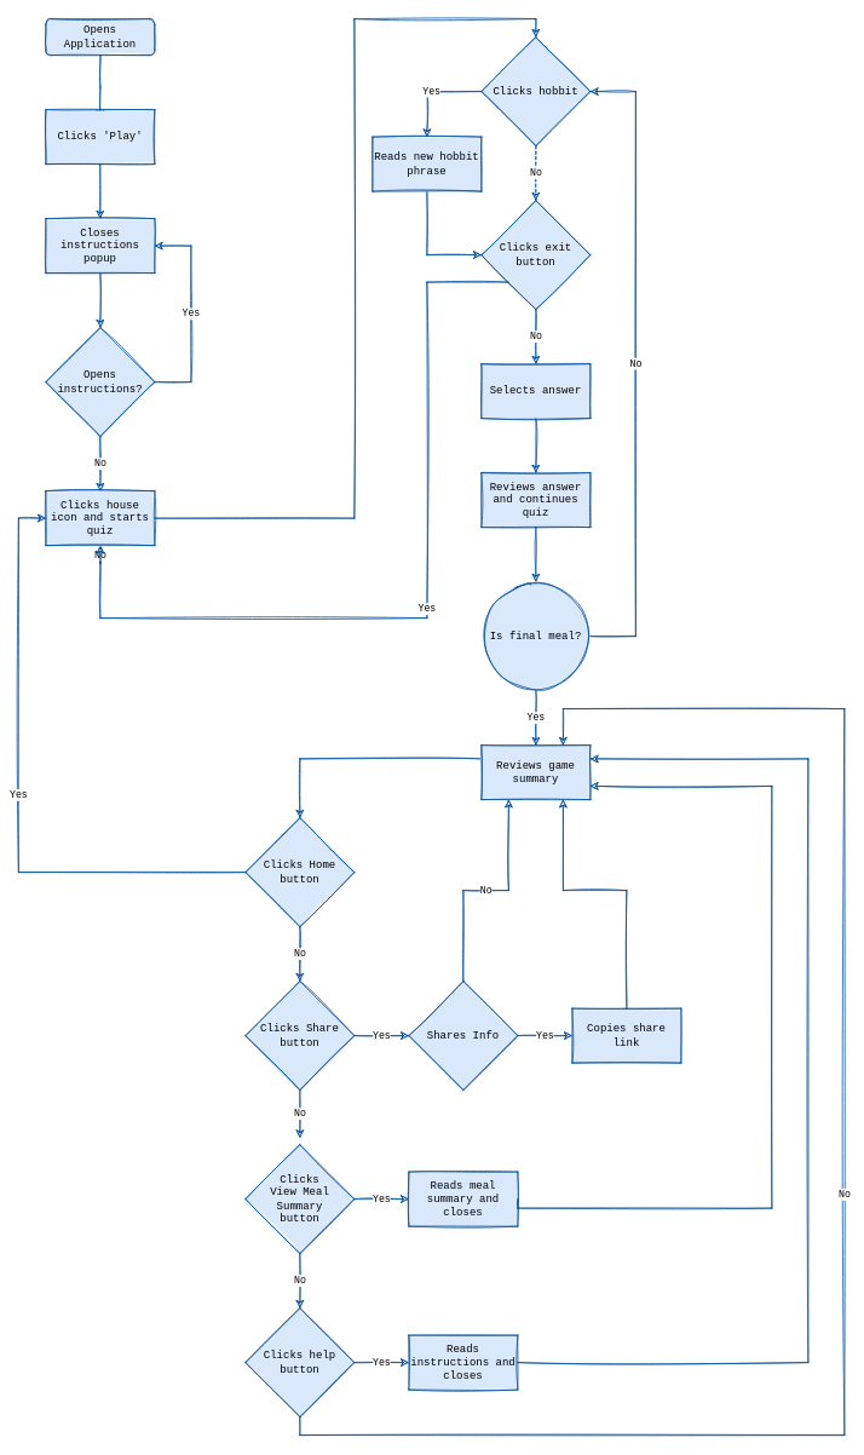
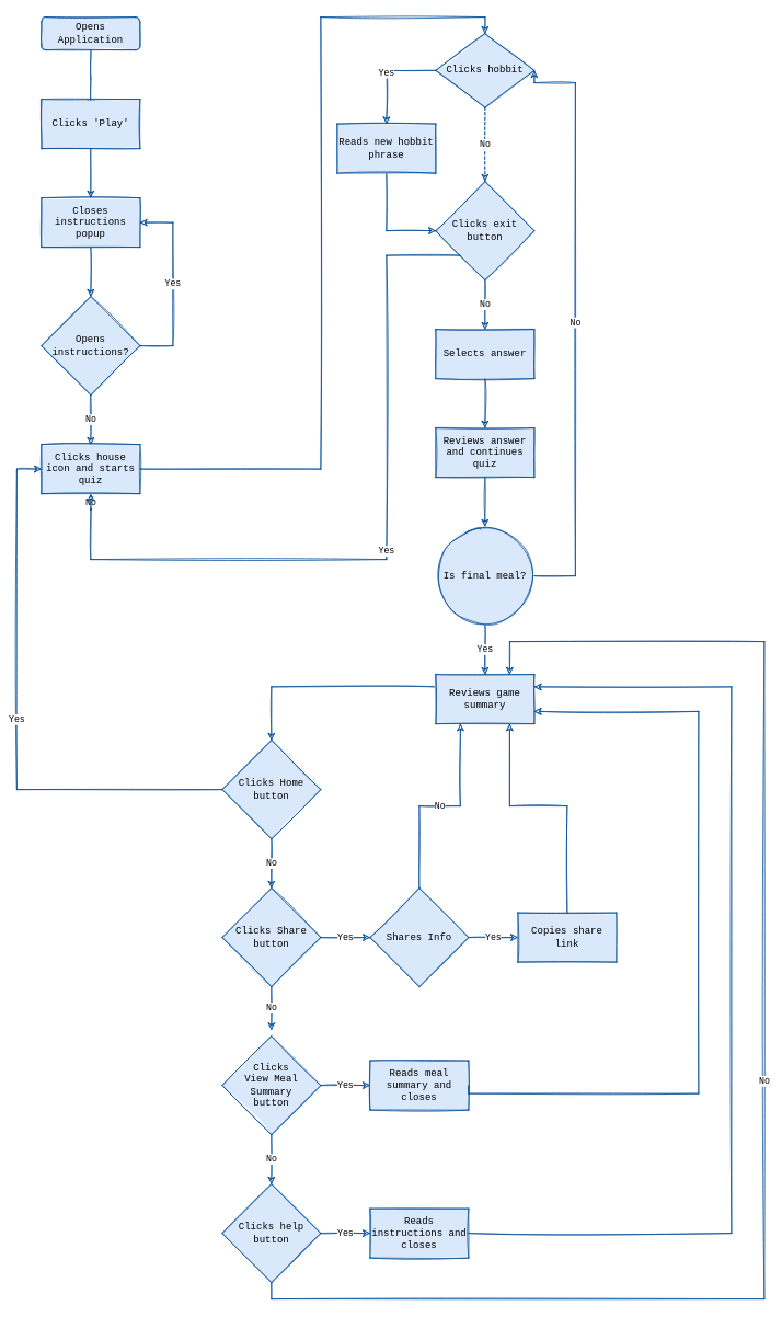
- <mxCell id="19" value="Clicks hobbit" style="rhombus;whiteSpace=wrap;html=1;sketch=1;fillColor=#dae8fc;fontFamily=Courier New;strokeColor=#004C99;fillStyle=solid;" parent="1" vertex="1"><mxGeometry x="530" y="40" width="120" height="120" as="geometry" /></mxCell>
+ <mxCell id="19" value="Clicks hobbit" style="rhombus;whiteSpace=wrap;html=1;sketch=1;fillColor=#dae8fc;fontFamily=Courier New;strokeColor=#004C99;fillStyle=solid;" parent="1" vertex="1"><mxGeometry x="530" y="40" width="120" height="90" as="geometry" /></mxCell>
